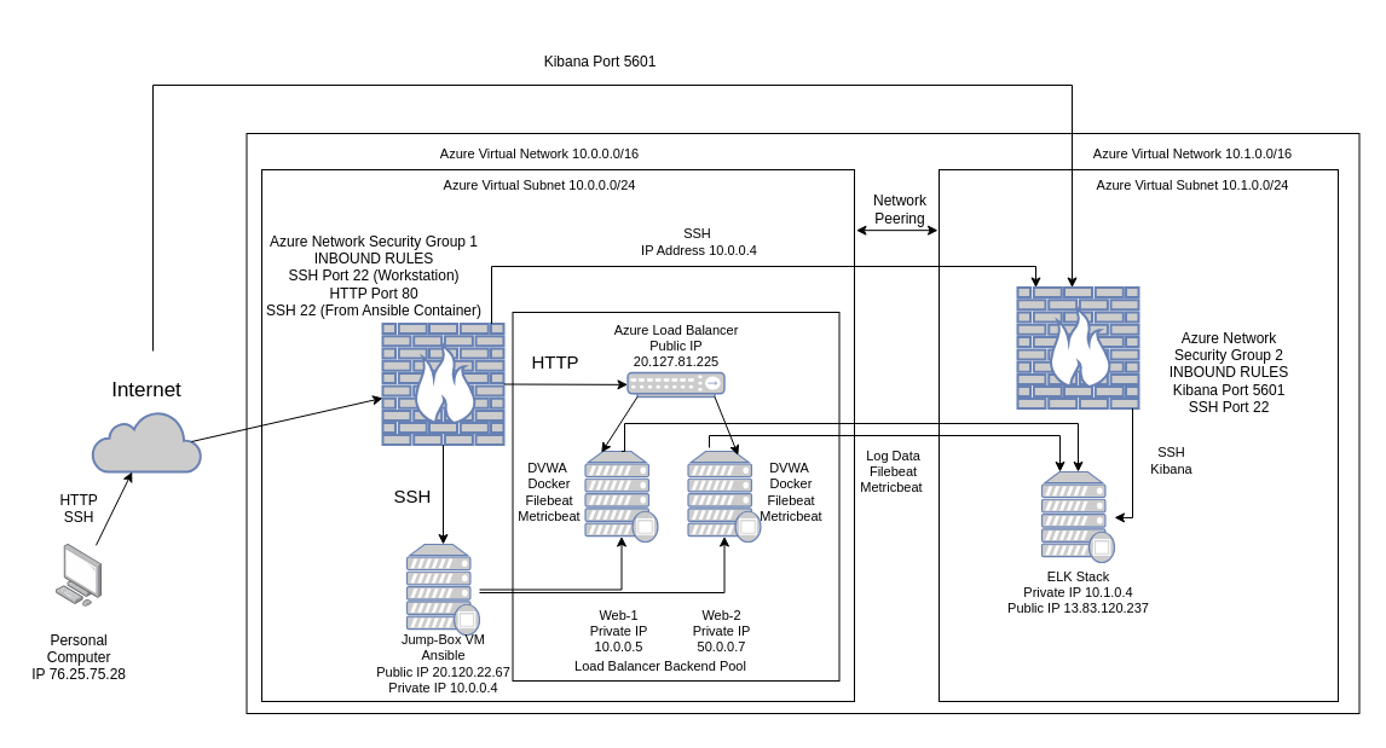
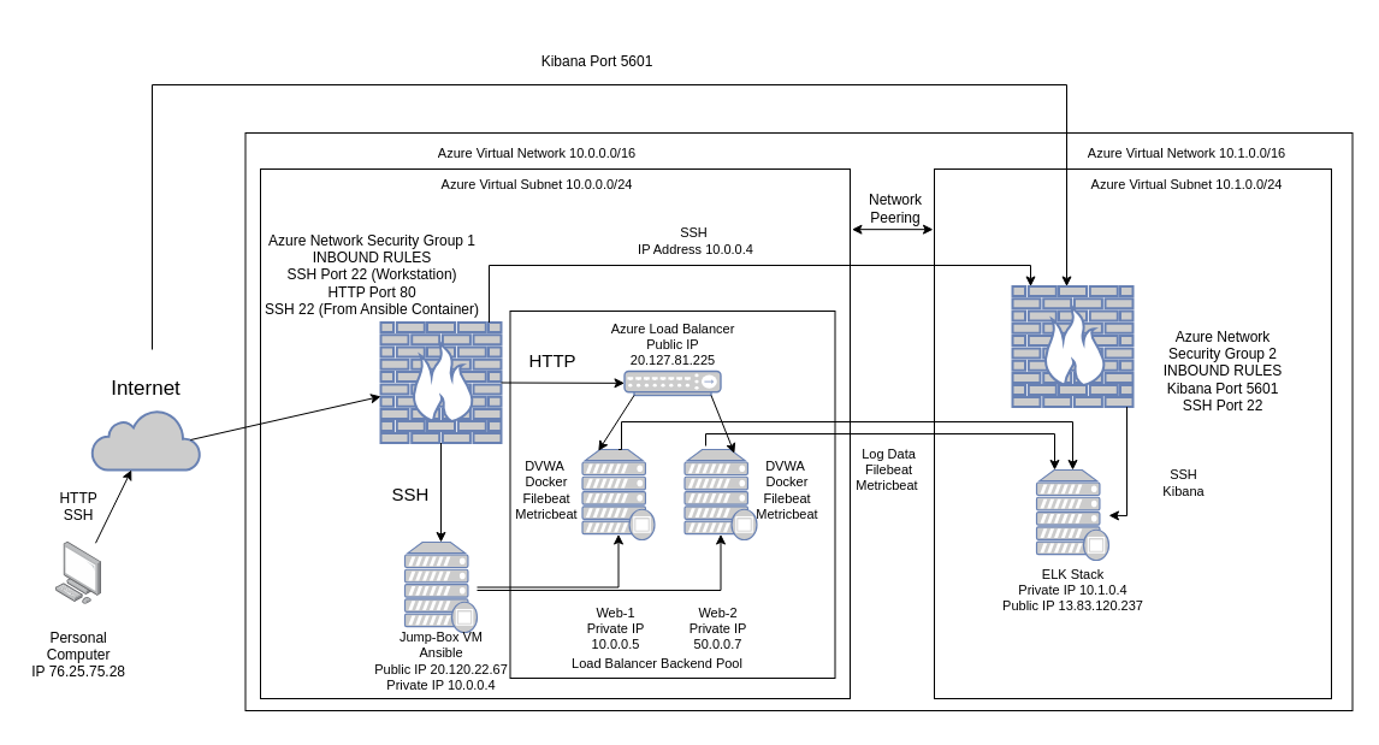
- <mxCell id="49" value="SSH&#10;Kibana" style="text;strokeColor=none;fillColor=none;align=center;verticalAlign=middle;spacingLeft=4;spacingRight=4;overflow=hidden;points=[[0,0.5],[1,0.5]];portConstraint=eastwest;rotatable=0;fontSize=11;whiteSpace=wrap;" vertex="1" parent="1"><mxGeometry x="936" y="361.25" width="65" height="40" as="geometry" /></mxCell>
+ <mxCell id="49" value="SSH&#10;Kibana" style="text;strokeColor=none;fillColor=none;align=center;verticalAlign=middle;spacingLeft=4;spacingRight=4;overflow=hidden;points=[[0,0.5],[1,0.5]];portConstraint=eastwest;rotatable=0;fontSize=11;whiteSpace=wrap;" vertex="1" parent="1"><mxGeometry x="951" y="381.25" width="65" height="40" as="geometry" /></mxCell>
